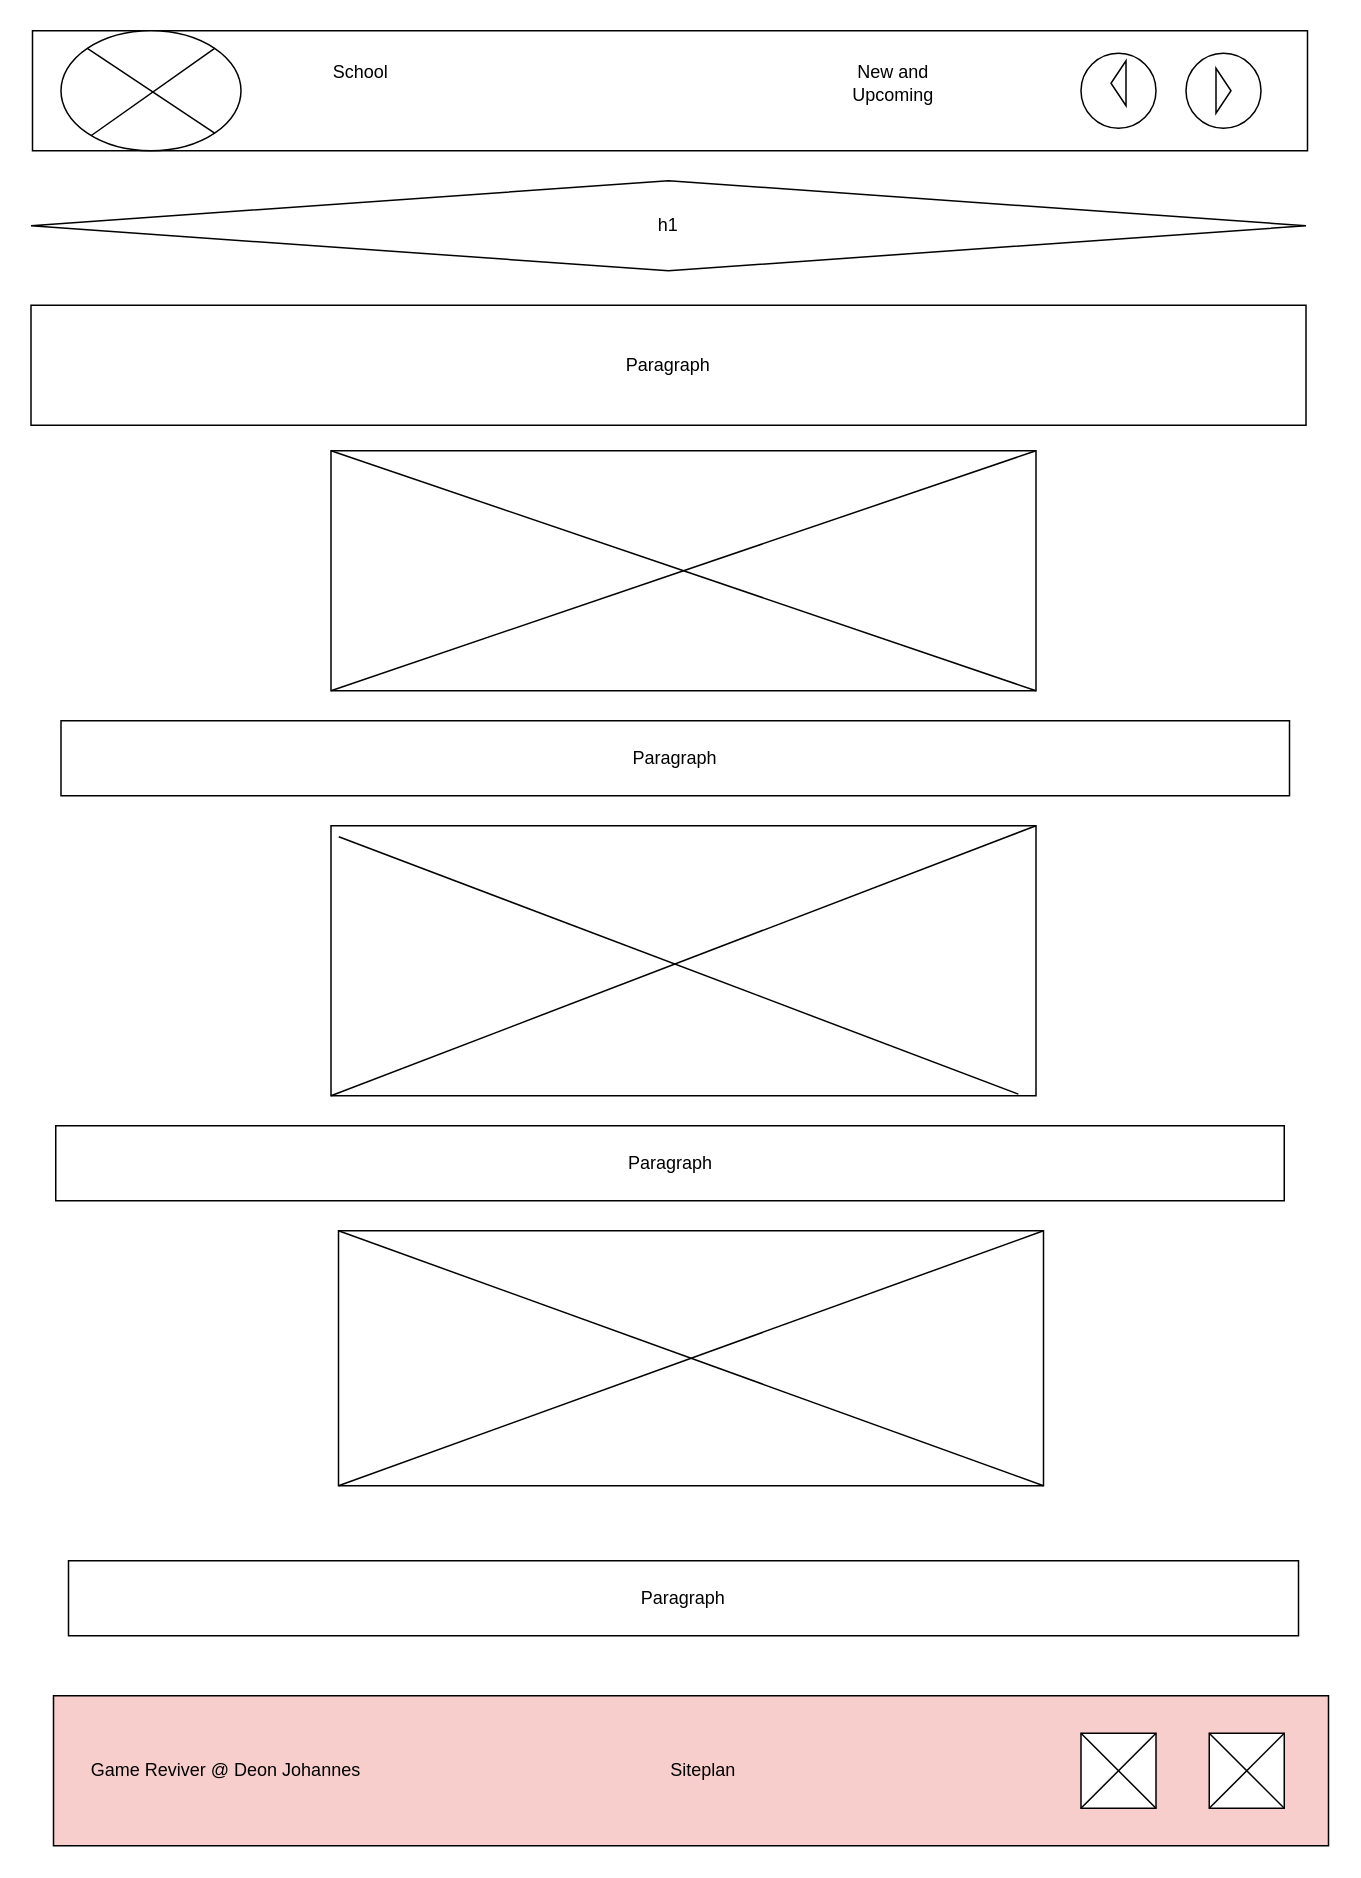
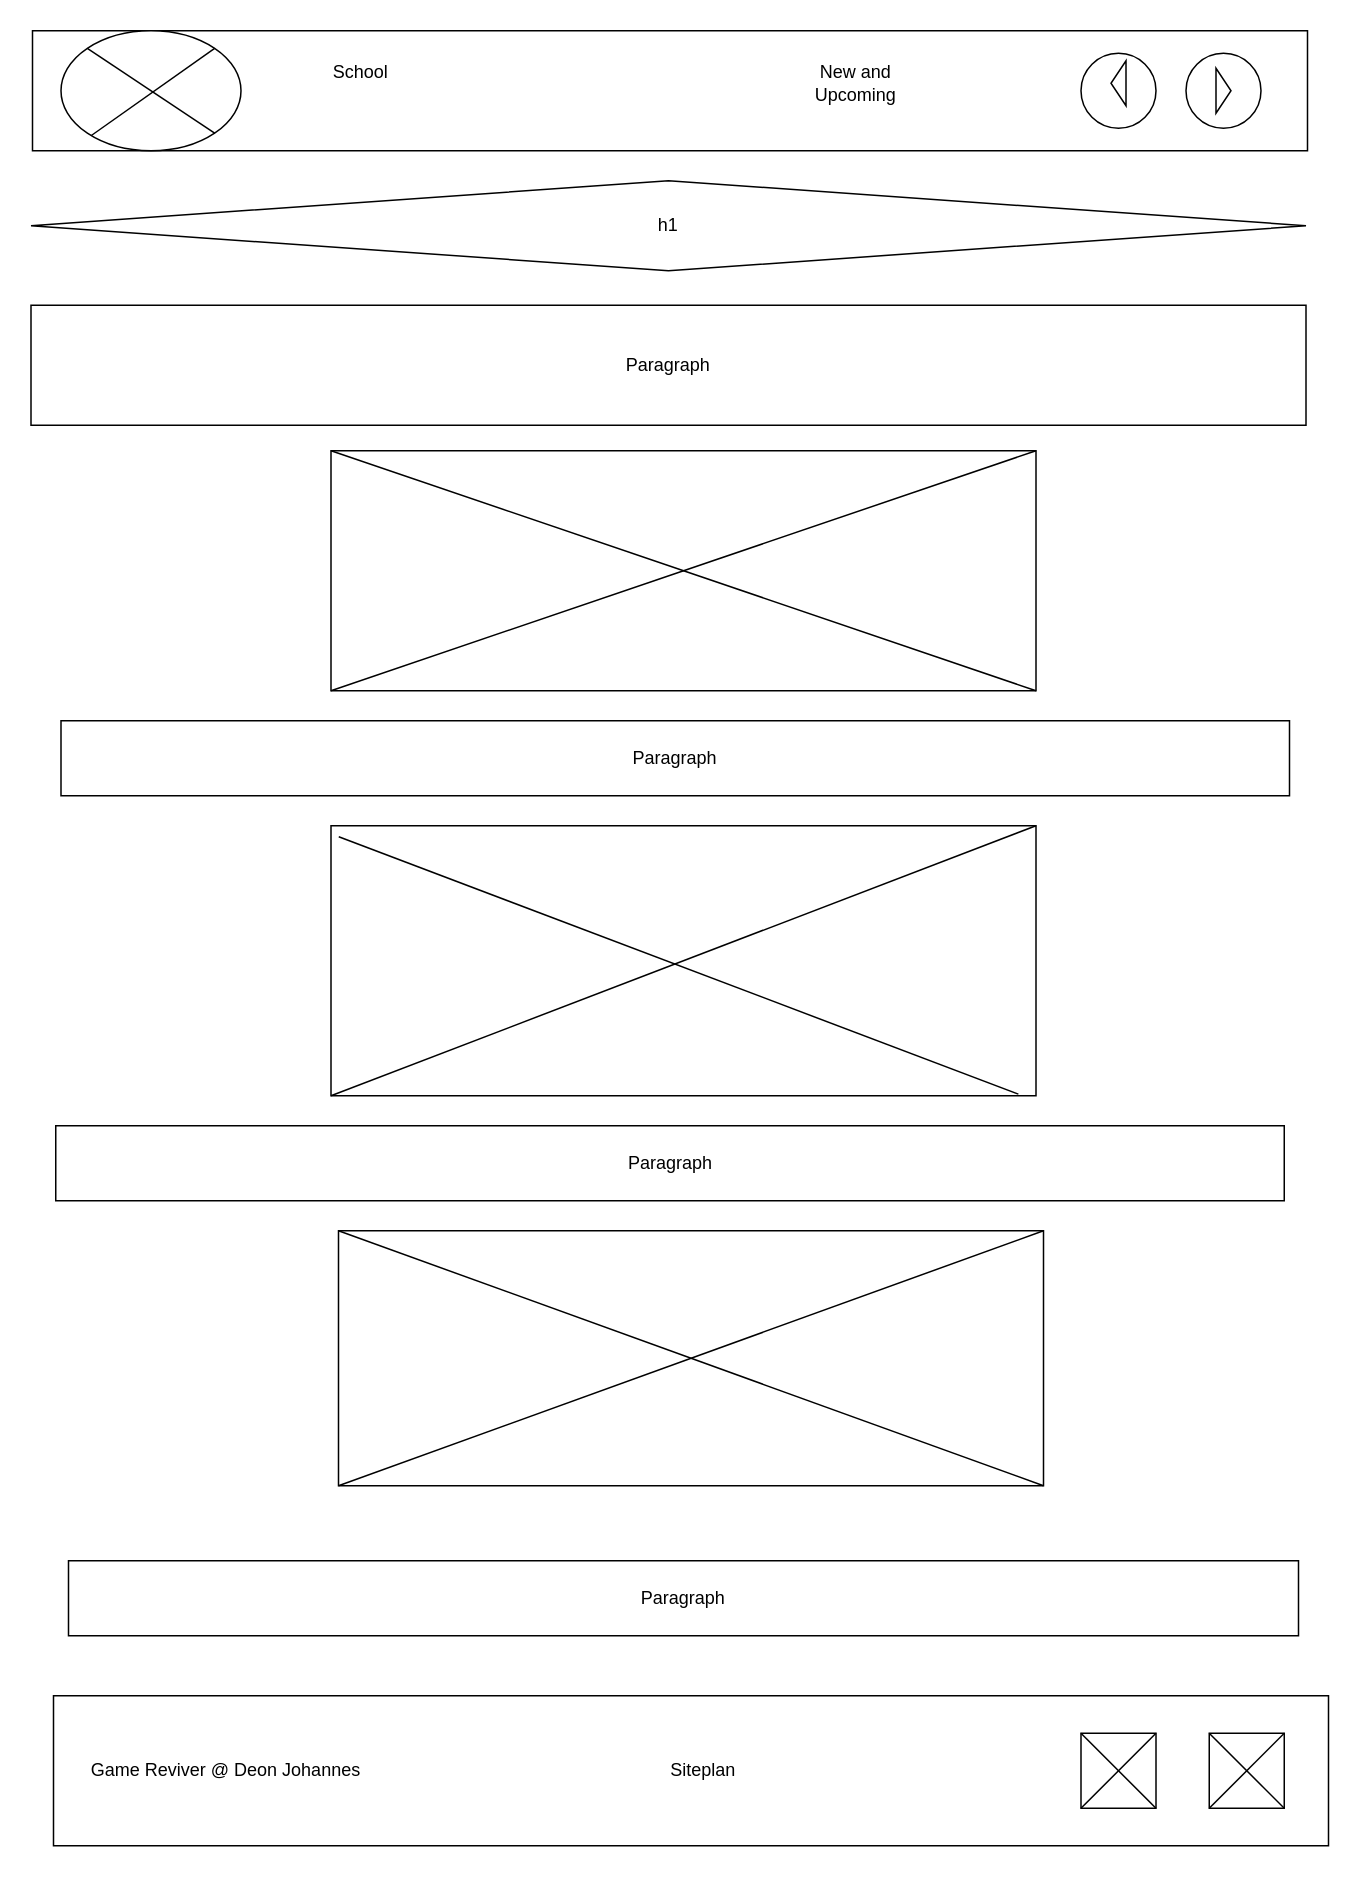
- <mxCell id="25" value="New and&lt;br&gt;Upcoming" style="text;strokeColor=none;align=center;fillColor=none;html=1;verticalAlign=middle;whiteSpace=wrap;rounded=0;" parent="1" vertex="1"><mxGeometry x="565" y="40" width="60" height="30" as="geometry" /></mxCell>
+ <mxCell id="25" value="New and&lt;br&gt;Upcoming" style="text;strokeColor=none;align=center;fillColor=none;html=1;verticalAlign=middle;whiteSpace=wrap;rounded=0;" parent="1" vertex="1"><mxGeometry x="540" y="40" width="60" height="30" as="geometry" /></mxCell>
- <mxCell id="4" value="&amp;nbsp; &amp;nbsp; &amp;nbsp; &amp;nbsp;Game Reviver @ Deon Johannes&amp;nbsp; &amp;nbsp; &amp;nbsp; &amp;nbsp; &amp;nbsp; &amp;nbsp; &amp;nbsp; &amp;nbsp; &amp;nbsp; &amp;nbsp; &amp;nbsp; &amp;nbsp; &amp;nbsp; &amp;nbsp; &amp;nbsp; &amp;nbsp; &amp;nbsp; &amp;nbsp; &amp;nbsp; &amp;nbsp; &amp;nbsp; &amp;nbsp; &amp;nbsp; &amp;nbsp; &amp;nbsp; &amp;nbsp; &amp;nbsp; &amp;nbsp; &amp;nbsp; &amp;nbsp; &amp;nbsp; Siteplan&amp;nbsp; &amp;nbsp; &amp;nbsp; &amp;nbsp; &amp;nbsp; &amp;nbsp; &amp;nbsp; &amp;nbsp; &amp;nbsp; &amp;nbsp; &amp;nbsp; &amp;nbsp; &amp;nbsp; &amp;nbsp; &amp;nbsp; &amp;nbsp; &amp;nbsp; &amp;nbsp; &amp;nbsp; &amp;nbsp; &amp;nbsp; &amp;nbsp; &amp;nbsp; &amp;nbsp; &amp;nbsp; &amp;nbsp; &amp;nbsp; &amp;nbsp; &amp;nbsp; &amp;nbsp; &amp;nbsp; &amp;nbsp; &amp;nbsp; &amp;nbsp; &amp;nbsp; &amp;nbsp; &amp;nbsp; &amp;nbsp; &amp;nbsp; &amp;nbsp; &amp;nbsp; &amp;nbsp; &amp;nbsp; &amp;nbsp; &amp;nbsp;&amp;nbsp;" style="rounded=0;whiteSpace=wrap;html=1;align=left;fillColor=#f8cecc;" parent="1" vertex="1"><mxGeometry x="35" y="1130" width="850" height="100" as="geometry" /></mxCell>
+ <mxCell id="4" value="&amp;nbsp; &amp;nbsp; &amp;nbsp; &amp;nbsp;Game Reviver @ Deon Johannes&amp;nbsp; &amp;nbsp; &amp;nbsp; &amp;nbsp; &amp;nbsp; &amp;nbsp; &amp;nbsp; &amp;nbsp; &amp;nbsp; &amp;nbsp; &amp;nbsp; &amp;nbsp; &amp;nbsp; &amp;nbsp; &amp;nbsp; &amp;nbsp; &amp;nbsp; &amp;nbsp; &amp;nbsp; &amp;nbsp; &amp;nbsp; &amp;nbsp; &amp;nbsp; &amp;nbsp; &amp;nbsp; &amp;nbsp; &amp;nbsp; &amp;nbsp; &amp;nbsp; &amp;nbsp; &amp;nbsp; Siteplan&amp;nbsp; &amp;nbsp; &amp;nbsp; &amp;nbsp; &amp;nbsp; &amp;nbsp; &amp;nbsp; &amp;nbsp; &amp;nbsp; &amp;nbsp; &amp;nbsp; &amp;nbsp; &amp;nbsp; &amp;nbsp; &amp;nbsp; &amp;nbsp; &amp;nbsp; &amp;nbsp; &amp;nbsp; &amp;nbsp; &amp;nbsp; &amp;nbsp; &amp;nbsp; &amp;nbsp; &amp;nbsp; &amp;nbsp; &amp;nbsp; &amp;nbsp; &amp;nbsp; &amp;nbsp; &amp;nbsp; &amp;nbsp; &amp;nbsp; &amp;nbsp; &amp;nbsp; &amp;nbsp; &amp;nbsp; &amp;nbsp; &amp;nbsp; &amp;nbsp; &amp;nbsp; &amp;nbsp; &amp;nbsp; &amp;nbsp; &amp;nbsp;&amp;nbsp;" style="rounded=0;whiteSpace=wrap;html=1;align=left;" parent="1" vertex="1"><mxGeometry x="35" y="1130" width="850" height="100" as="geometry" /></mxCell>
